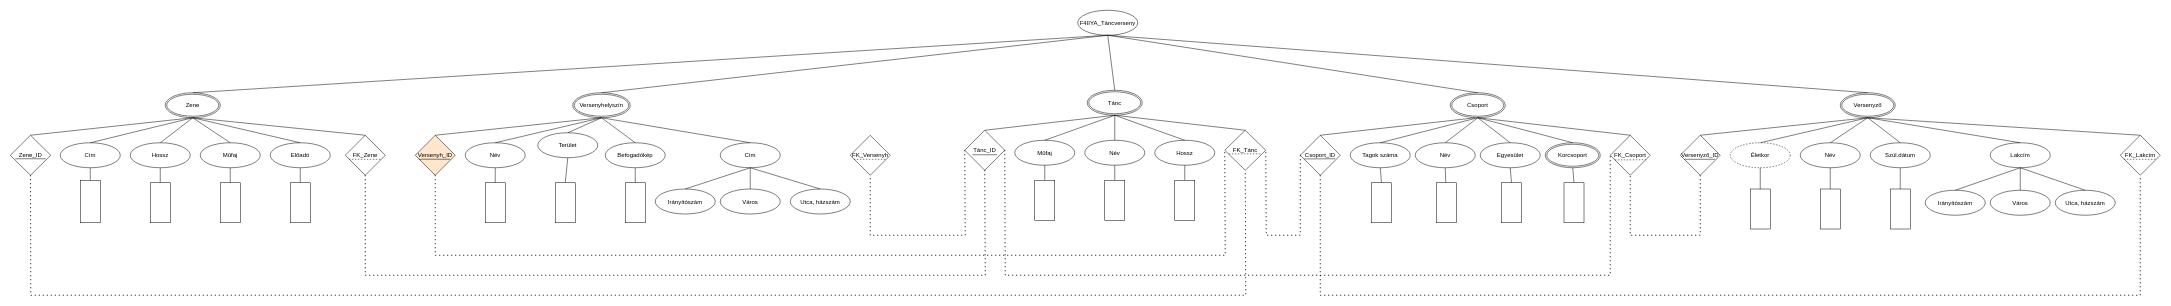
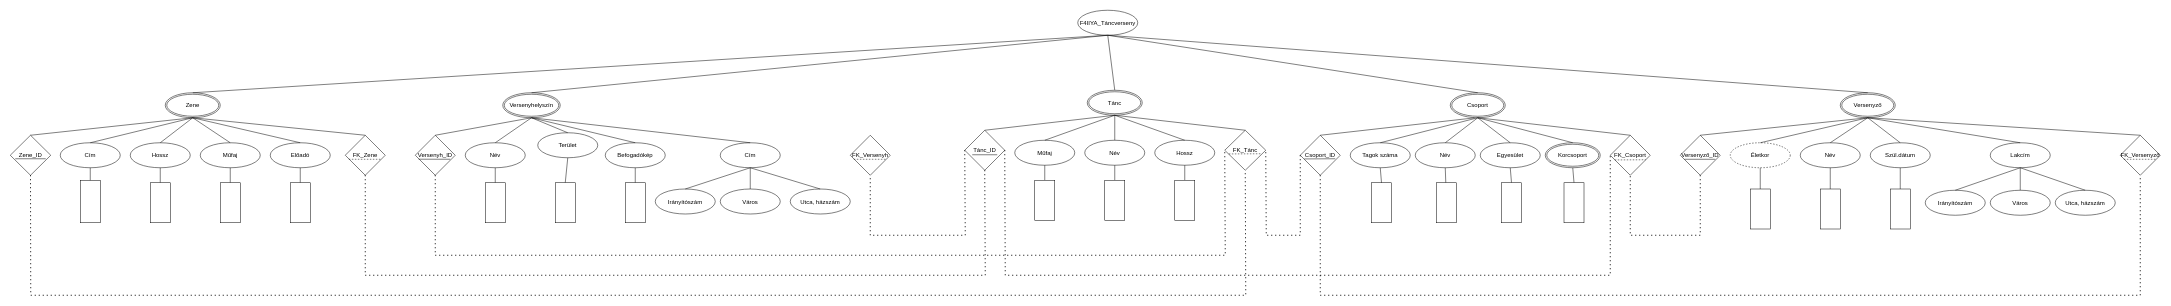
- <mxCell id="5" value="Versenyhelyszín" style="ellipse;shape=doubleEllipse;margin=3;whiteSpace=wrap;html=1;align=center;" parent="1" vertex="1"><mxGeometry x="1145" y="185" width="115" height="50" as="geometry" /></mxCell>
+ <mxCell id="5" value="Versenyhelyszín" style="ellipse;shape=doubleEllipse;margin=3;whiteSpace=wrap;html=1;align=center;" parent="1" vertex="1"><mxGeometry x="1005" y="185" width="115" height="50" as="geometry" /></mxCell>
- <mxCell id="100" value="Versenyh_ID" style="rhombus;whiteSpace=wrap;html=1;fillColor=#ffe6cc;" parent="1" vertex="1"><mxGeometry x="830" y="270" width="80" height="80" as="geometry" /></mxCell>
+ <mxCell id="100" value="Versenyh_ID" style="rhombus;whiteSpace=wrap;html=1;" parent="1" vertex="1"><mxGeometry x="830" y="270" width="80" height="80" as="geometry" /></mxCell>
- <mxCell id="119" value="FK_Lakcím" style="rhombus;whiteSpace=wrap;html=1;" parent="1" vertex="1"><mxGeometry x="4240" y="270" width="80" height="80" as="geometry" /></mxCell>
+ <mxCell id="119" value="FK_Versenyző" style="rhombus;whiteSpace=wrap;html=1;" parent="1" vertex="1"><mxGeometry x="4240" y="270" width="80" height="80" as="geometry" /></mxCell>
